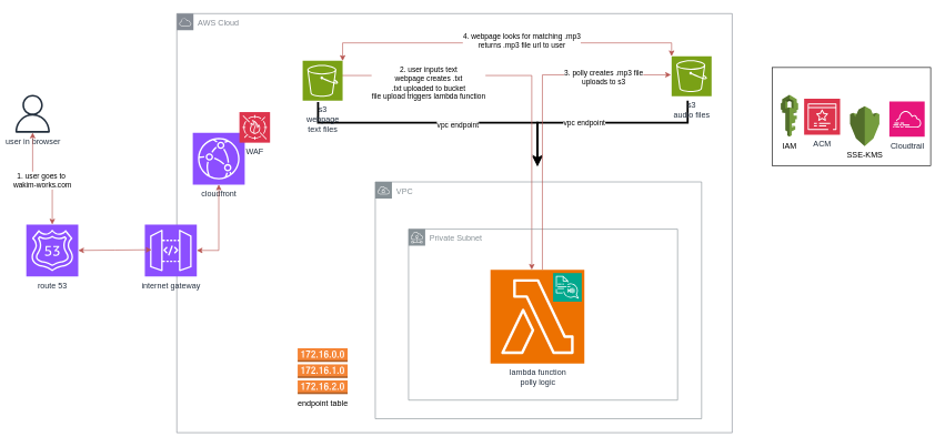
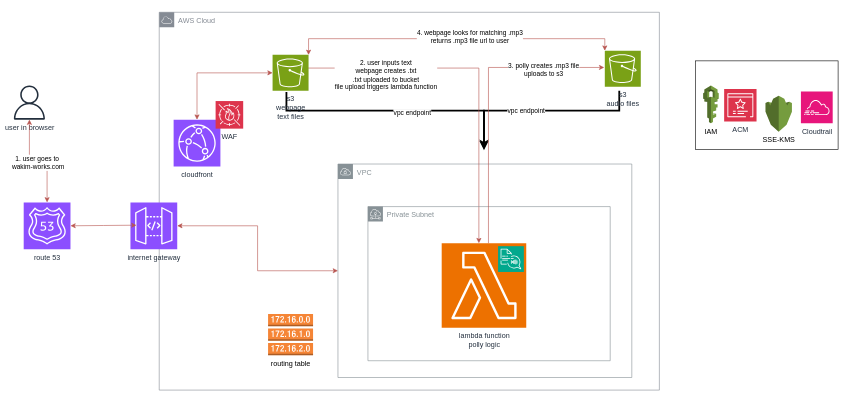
+ <mxCell id="28" style="edgeStyle=orthogonalEdgeStyle;rounded=0;orthogonalLoop=1;jettySize=auto;html=1;exitX=0.5;exitY=0;exitDx=0;exitDy=0;exitPerimeter=0;entryX=0;entryY=0.5;entryDx=0;entryDy=0;entryPerimeter=0;startArrow=classic;startFill=1;fillColor=#f8cecc;strokeColor=#b85450;" edge="1" parent="1" source="11" target="17"><mxGeometry relative="1" as="geometry" /></mxCell>
- <mxCell id="12" style="edgeStyle=orthogonalEdgeStyle;rounded=0;orthogonalLoop=1;jettySize=auto;html=1;exitX=1;exitY=0.5;exitDx=0;exitDy=0;exitPerimeter=0;startArrow=classic;startFill=1;fillColor=#f8cecc;strokeColor=#b85450;" edge="1" parent="1" source="13" target="11"><mxGeometry relative="1" as="geometry" /></mxCell>
+ <mxCell id="12" style="edgeStyle=orthogonalEdgeStyle;rounded=0;orthogonalLoop=1;jettySize=auto;html=1;exitX=1;exitY=0.5;exitDx=0;exitDy=0;exitPerimeter=0;startArrow=classic;startFill=1;fillColor=#f8cecc;strokeColor=#b85450;" edge="1" parent="1" source="13" target="3"><mxGeometry relative="1" as="geometry" /></mxCell>
- <mxCell id="21" value="endpoint table" style="outlineConnect=0;dashed=0;verticalLabelPosition=bottom;verticalAlign=top;align=center;html=1;shape=mxgraph.aws3.route_table;fillColor=#F58536;gradientColor=none;" vertex="1" parent="1"><mxGeometry x="446.5" y="523" width="75" height="69" as="geometry" /></mxCell>
+ <mxCell id="21" value="routing table" style="outlineConnect=0;dashed=0;verticalLabelPosition=bottom;verticalAlign=top;align=center;html=1;shape=mxgraph.aws3.route_table;fillColor=#F58536;gradientColor=none;" vertex="1" parent="1"><mxGeometry x="446.5" y="523" width="75" height="69" as="geometry" /></mxCell>
